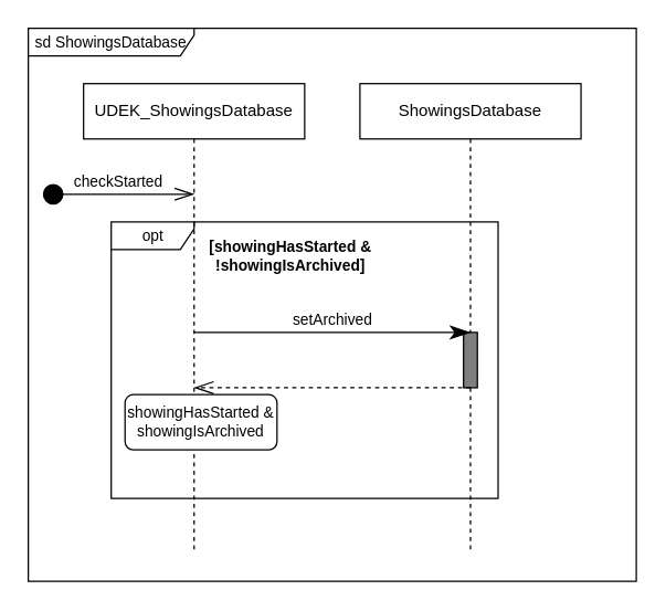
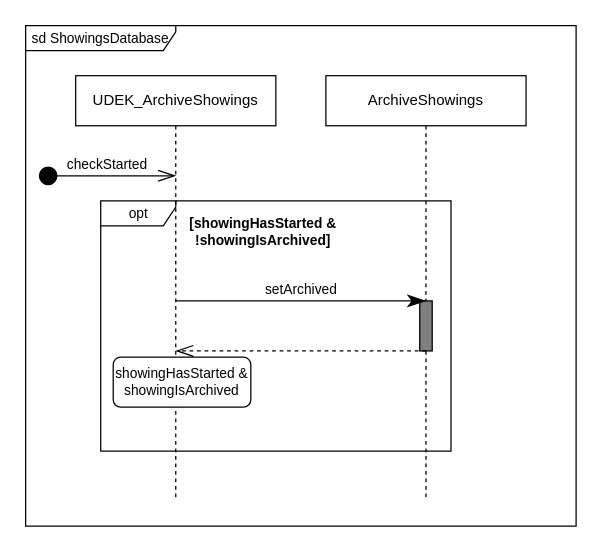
- <mxCell id="4" value="UDEK_ShowingsDatabase" style="shape=umlLifeline;perimeter=lifelinePerimeter;whiteSpace=wrap;html=1;container=0;collapsible=0;recursiveResize=0;outlineConnect=0;connectable=0;allowArrows=0;" parent="3" vertex="1"><mxGeometry x="60" y="60" width="160" height="340" as="geometry" /></mxCell>
+ <mxCell id="4" value="UDEK_ArchiveShowings" style="shape=umlLifeline;perimeter=lifelinePerimeter;whiteSpace=wrap;html=1;container=0;collapsible=0;recursiveResize=0;outlineConnect=0;connectable=0;allowArrows=0;" parent="3" vertex="1"><mxGeometry x="60" y="60" width="160" height="340" as="geometry" /></mxCell>
- <mxCell id="5" value="ShowingsDatabase" style="shape=umlLifeline;perimeter=lifelinePerimeter;whiteSpace=wrap;html=1;container=0;collapsible=0;recursiveResize=0;outlineConnect=0;connectable=0;allowArrows=0;" parent="3" vertex="1"><mxGeometry x="260" y="60" width="160" height="340" as="geometry" /></mxCell>
+ <mxCell id="5" value="ArchiveShowings" style="shape=umlLifeline;perimeter=lifelinePerimeter;whiteSpace=wrap;html=1;container=0;collapsible=0;recursiveResize=0;outlineConnect=0;connectable=0;allowArrows=0;" parent="3" vertex="1"><mxGeometry x="260" y="60" width="160" height="340" as="geometry" /></mxCell>
